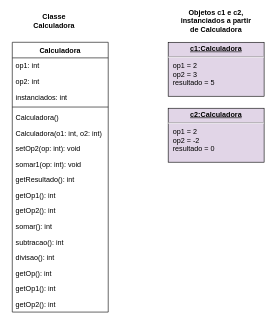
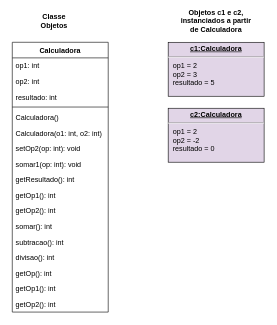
- <mxCell id="22" value="Classe Calculadora" style="text;html=1;strokeColor=none;fillColor=none;align=center;verticalAlign=middle;whiteSpace=wrap;rounded=0;fontStyle=1" parent="1" vertex="1"><mxGeometry x="60" y="20" width="60" height="30" as="geometry" /></mxCell>
+ <mxCell id="22" value="Classe Objetos" style="text;html=1;strokeColor=none;fillColor=none;align=center;verticalAlign=middle;whiteSpace=wrap;rounded=0;fontStyle=1" parent="1" vertex="1"><mxGeometry x="60" y="20" width="60" height="30" as="geometry" /></mxCell>
- <mxCell id="5" value="instanciados: int" style="text;strokeColor=none;fillColor=none;align=left;verticalAlign=top;spacingLeft=4;spacingRight=4;overflow=hidden;rotatable=0;points=[[0,0.5],[1,0.5]];portConstraint=eastwest;" parent="2" vertex="1"><mxGeometry y="78" width="160" height="26" as="geometry" /></mxCell>
+ <mxCell id="5" value="resultado: int" style="text;strokeColor=none;fillColor=none;align=left;verticalAlign=top;spacingLeft=4;spacingRight=4;overflow=hidden;rotatable=0;points=[[0,0.5],[1,0.5]];portConstraint=eastwest;" parent="2" vertex="1"><mxGeometry y="78" width="160" height="26" as="geometry" /></mxCell>
